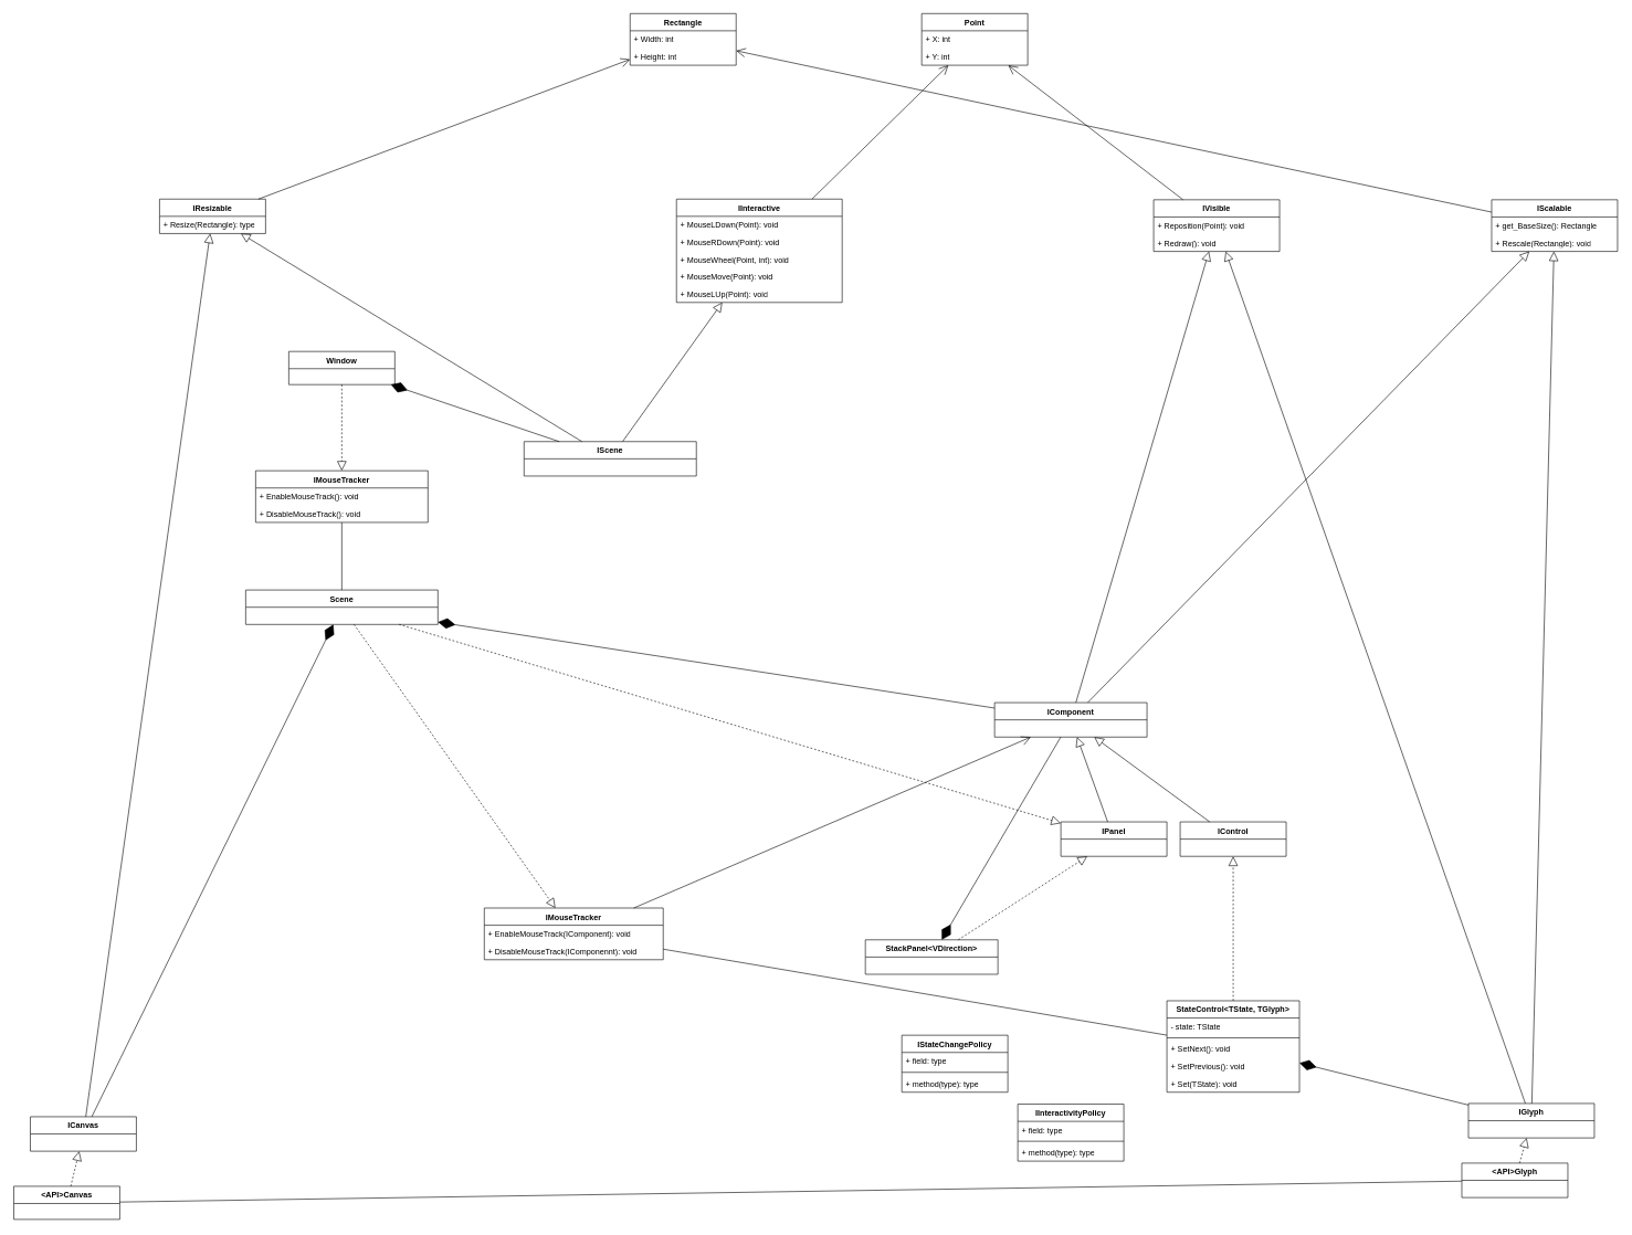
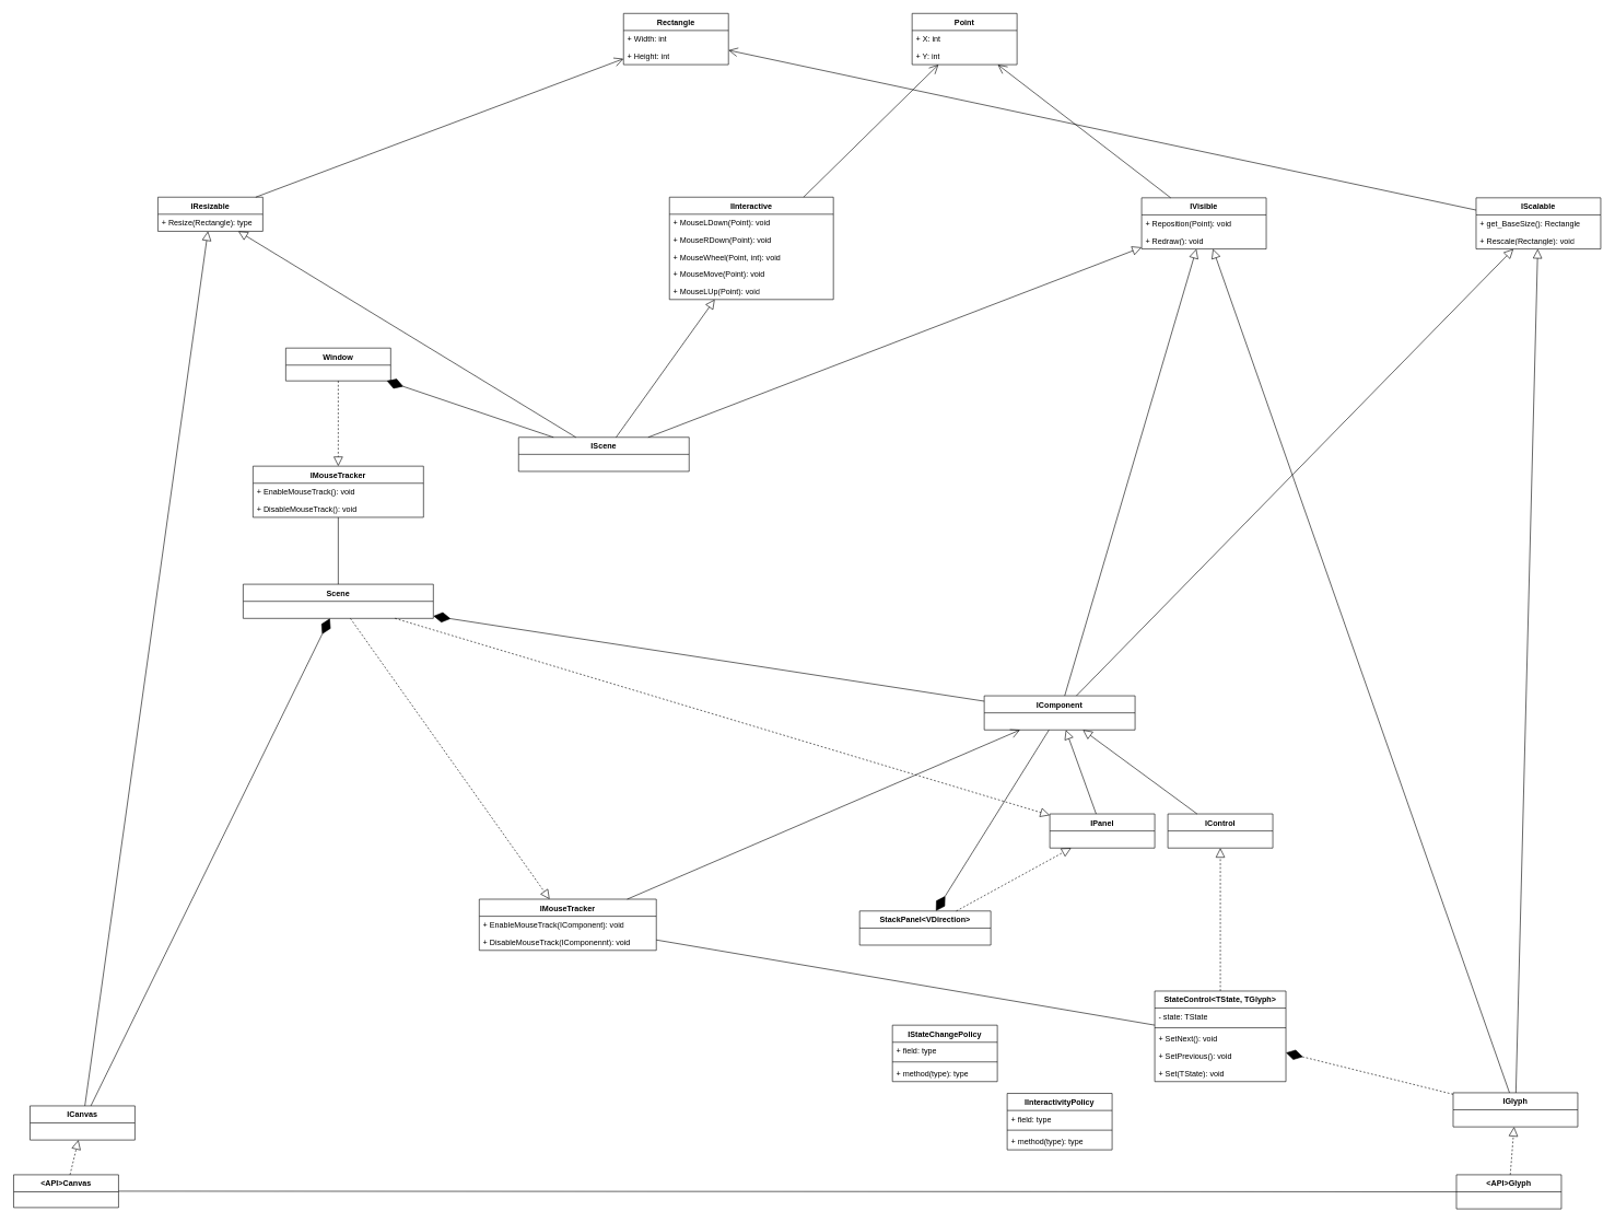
+ <mxCell id="82" value="" style="endArrow=block;endFill=0;endSize=12;html=1;rounded=0;" edge="1" parent="1" source="61" target="38"><mxGeometry width="160" relative="1" as="geometry"><mxPoint x="1400" y="880" as="sourcePoint" /><mxPoint x="1560" y="880" as="targetPoint" /></mxGeometry></mxCell>
- <mxCell id="26" value="StackPanel&amp;lt;VDirection&amp;gt;" style="swimlane;fontStyle=1;align=center;verticalAlign=top;childLayout=stackLayout;horizontal=1;startSize=26;horizontalStack=0;resizeParent=1;resizeParentMax=0;resizeLast=0;collapsible=1;marginBottom=0;whiteSpace=wrap;html=1;" parent="1" vertex="1"><mxGeometry x="1305" y="1418" width="200" height="52" as="geometry" /></mxCell>
+ <mxCell id="26" value="StackPanel&amp;lt;VDirection&amp;gt;" style="swimlane;fontStyle=1;align=center;verticalAlign=top;childLayout=stackLayout;horizontal=1;startSize=26;horizontalStack=0;resizeParent=1;resizeParentMax=0;resizeLast=0;collapsible=1;marginBottom=0;whiteSpace=wrap;html=1;" parent="1" vertex="1"><mxGeometry x="1310" y="1388" width="200" height="52" as="geometry" /></mxCell>
- <mxCell id="15" value="" style="endArrow=diamondThin;endFill=1;endSize=24;html=1;rounded=0;" parent="1" source="3" target="7" edge="1"><mxGeometry width="160" relative="1" as="geometry"><mxPoint x="1790" y="1541" as="sourcePoint" /><mxPoint x="1975" y="1631" as="targetPoint" /><Array as="points" /></mxGeometry></mxCell>
+ <mxCell id="15" value="" style="endArrow=diamondThin;endFill=1;endSize=24;html=1;rounded=0;dashed=1;" parent="1" source="3" target="7" edge="1"><mxGeometry width="160" relative="1" as="geometry"><mxPoint x="1790" y="1541" as="sourcePoint" /><mxPoint x="1975" y="1631" as="targetPoint" /><Array as="points" /></mxGeometry></mxCell>
- <mxCell id="49" value="&amp;lt;API&amp;gt;Glyph" style="swimlane;fontStyle=1;align=center;verticalAlign=top;childLayout=stackLayout;horizontal=1;startSize=26;horizontalStack=0;resizeParent=1;resizeParentMax=0;resizeLast=0;collapsible=1;marginBottom=0;whiteSpace=wrap;html=1;" parent="1" vertex="1"><mxGeometry x="2205" y="1755" width="160" height="52" as="geometry" /></mxCell>
+ <mxCell id="49" value="&amp;lt;API&amp;gt;Glyph" style="swimlane;fontStyle=1;align=center;verticalAlign=top;childLayout=stackLayout;horizontal=1;startSize=26;horizontalStack=0;resizeParent=1;resizeParentMax=0;resizeLast=0;collapsible=1;marginBottom=0;whiteSpace=wrap;html=1;" parent="1" vertex="1"><mxGeometry x="2220" y="1790" width="160" height="52" as="geometry" /></mxCell>
